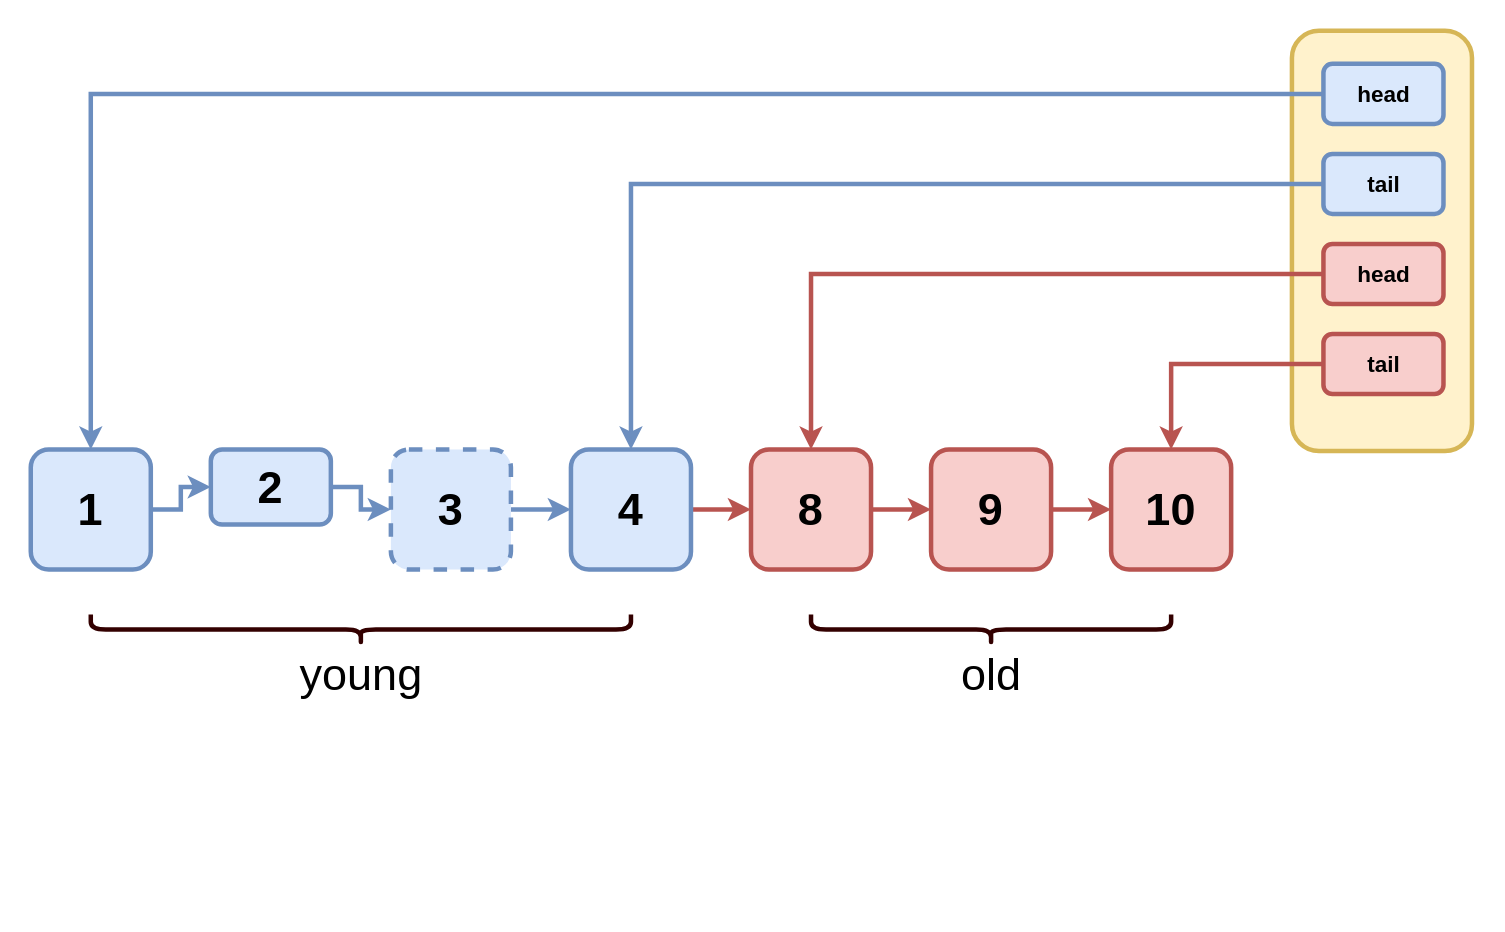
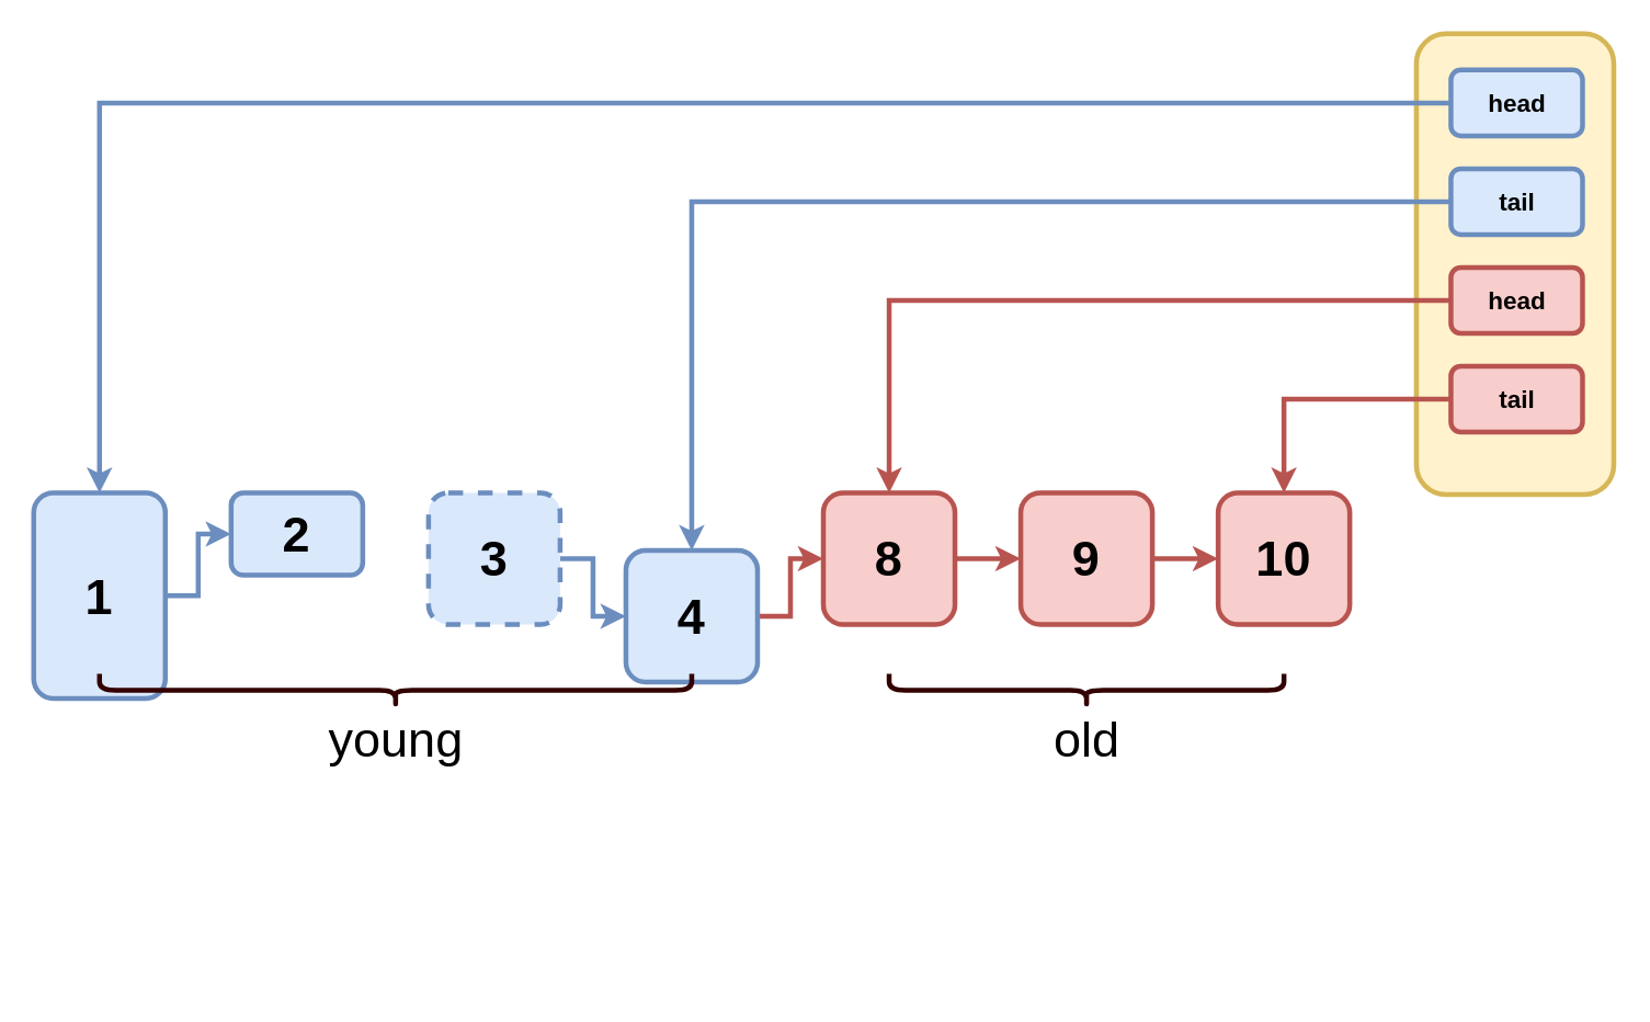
- <mxCell id="4" style="edgeStyle=orthogonalEdgeStyle;rounded=0;orthogonalLoop=1;jettySize=auto;html=1;exitX=1;exitY=0.5;exitDx=0;exitDy=0;strokeWidth=3;sketch=0;fillColor=#dae8fc;strokeColor=#6c8ebf;fontStyle=1;fontSize=30;" edge="1" parent="1" source="5" target="7"><mxGeometry relative="1" as="geometry" /></mxCell>
- <mxCell id="3" value="1" style="rounded=1;whiteSpace=wrap;html=1;strokeWidth=3;fillWeight=4;hachureGap=8;hachureAngle=45;fillColor=#dae8fc;sketch=0;strokeColor=#6c8ebf;fontStyle=1;fontSize=30;" vertex="1" parent="1"><mxGeometry x="20" y="299" width="80" height="80" as="geometry" /></mxCell>
+ <mxCell id="3" value="1" style="rounded=1;whiteSpace=wrap;html=1;strokeWidth=3;fillWeight=4;hachureGap=8;hachureAngle=45;fillColor=#dae8fc;sketch=0;strokeColor=#6c8ebf;fontStyle=1;fontSize=30;" vertex="1" parent="1"><mxGeometry x="20" y="299" width="80" height="125" as="geometry" /></mxCell>
- <mxCell id="9" value="4" style="rounded=1;whiteSpace=wrap;html=1;strokeWidth=3;fillWeight=4;hachureGap=8;hachureAngle=45;fillColor=#dae8fc;sketch=0;strokeColor=#6c8ebf;fontStyle=1;fontSize=30;" vertex="1" parent="1"><mxGeometry x="380" y="299" width="80" height="80" as="geometry" /></mxCell>
+ <mxCell id="9" value="4" style="rounded=1;whiteSpace=wrap;html=1;strokeWidth=3;fillWeight=4;hachureGap=8;hachureAngle=45;fillColor=#dae8fc;sketch=0;strokeColor=#6c8ebf;fontStyle=1;fontSize=30;" vertex="1" parent="1"><mxGeometry x="380" y="334" width="80" height="80" as="geometry" /></mxCell>
